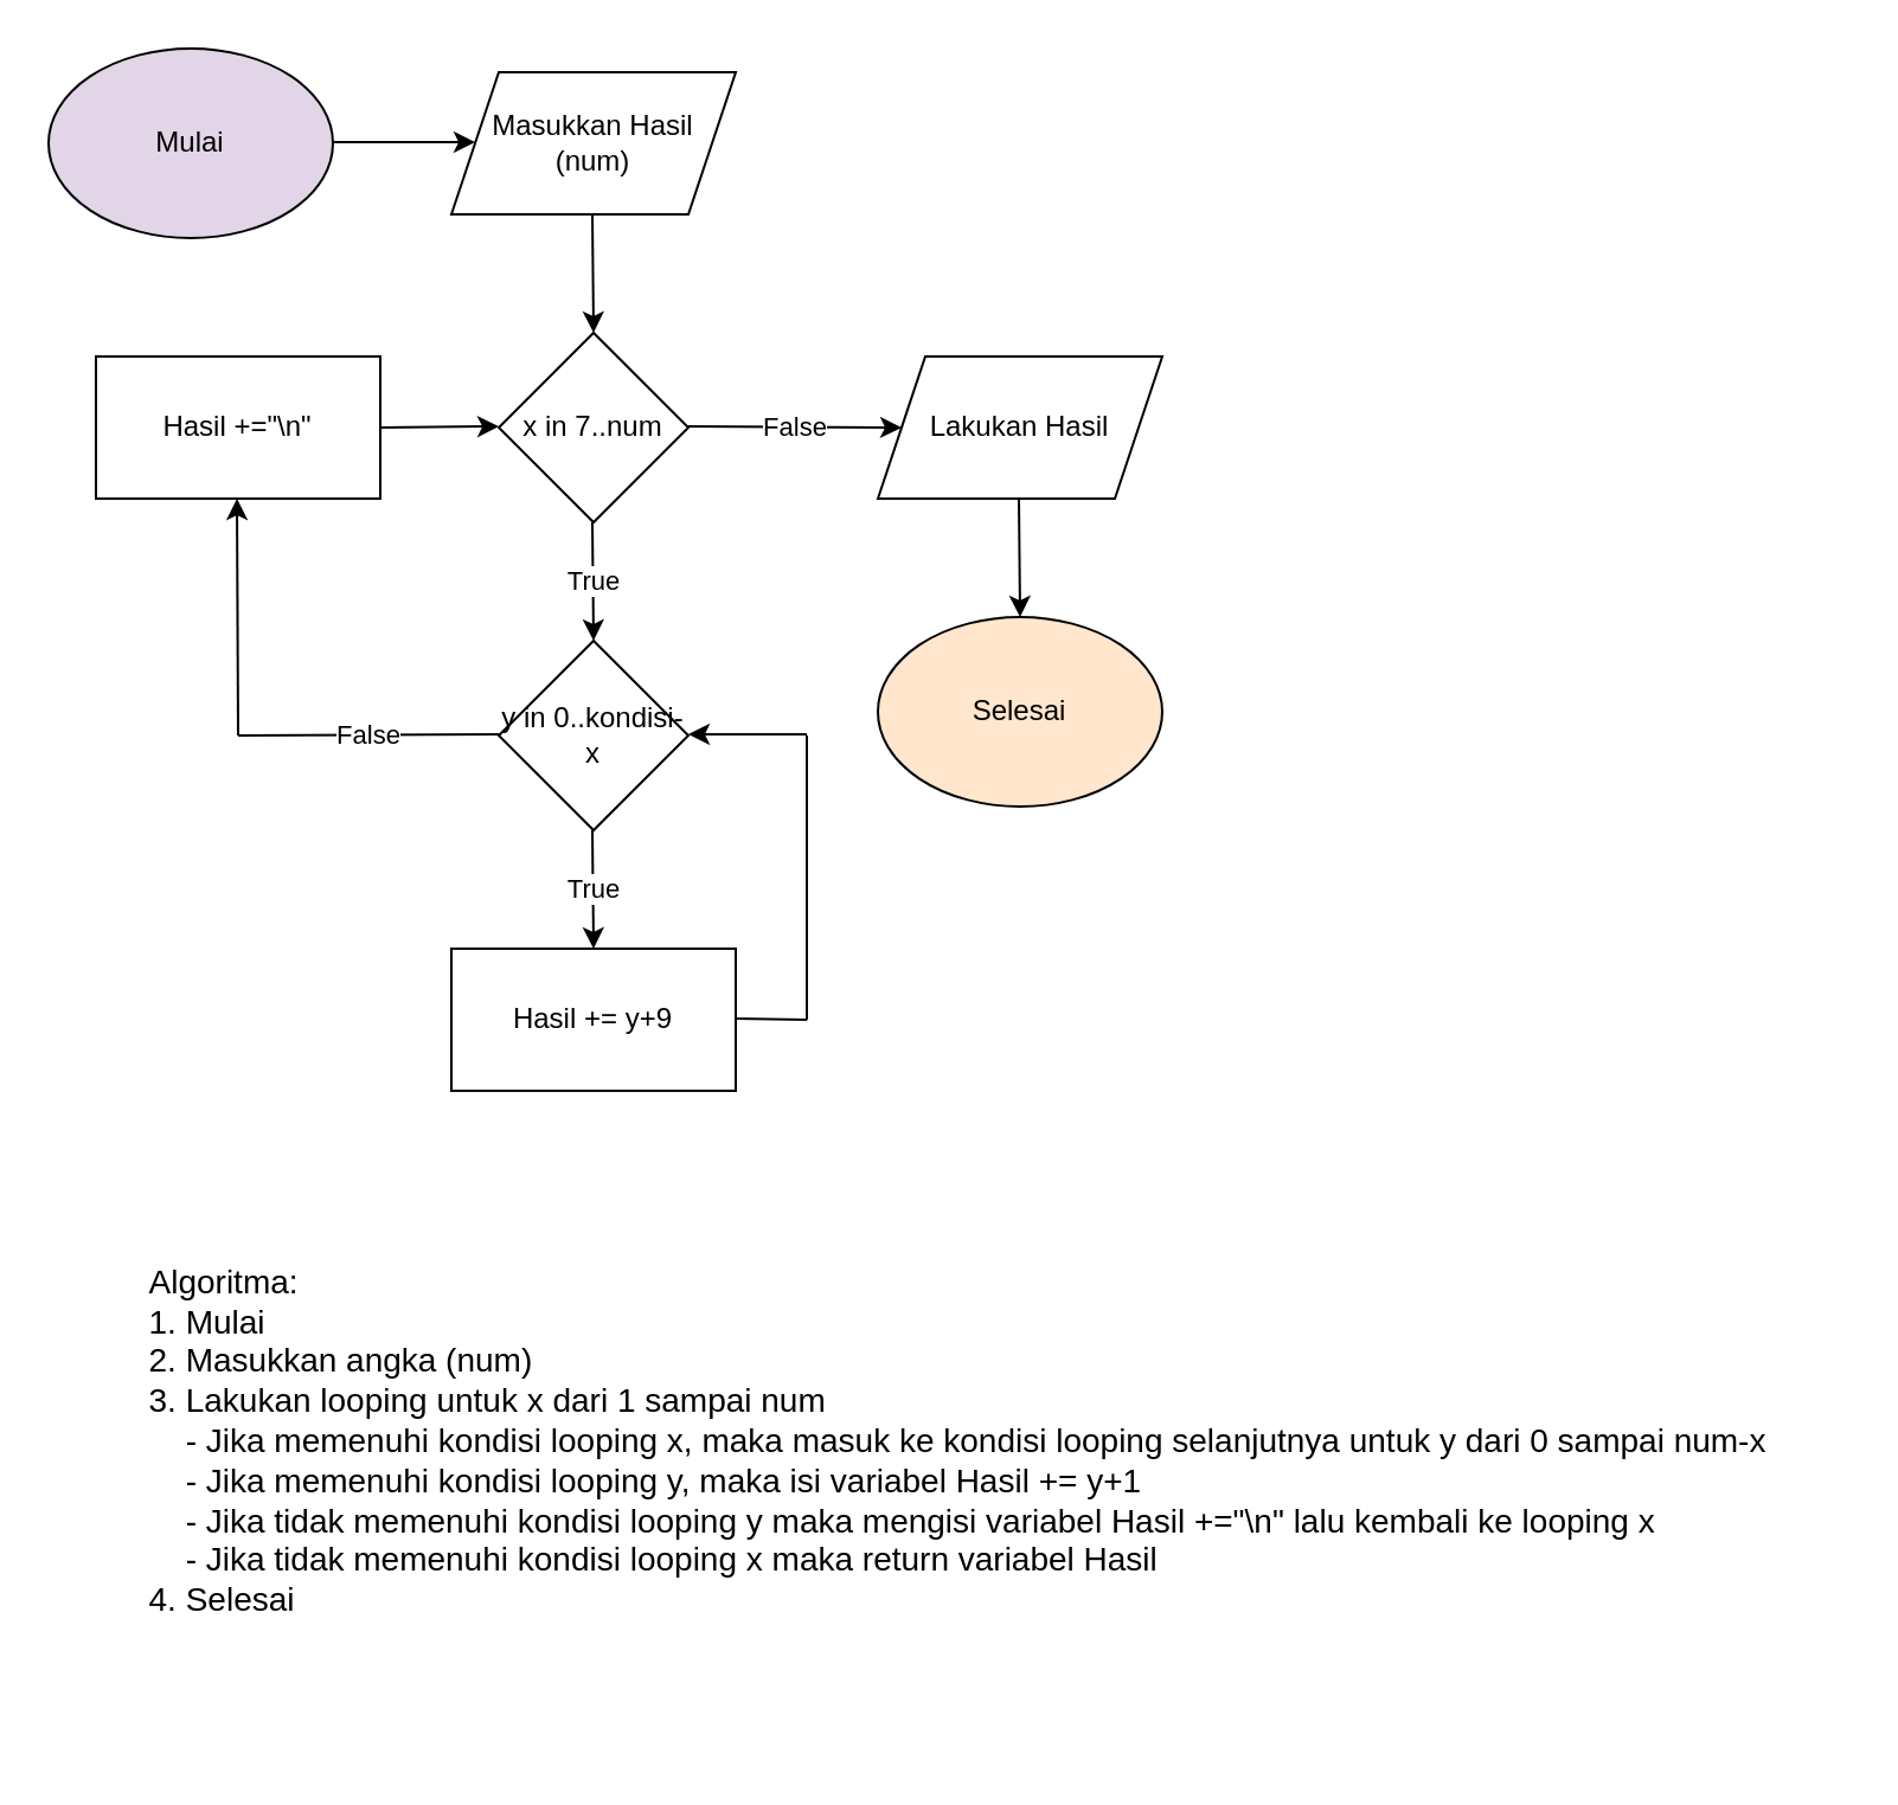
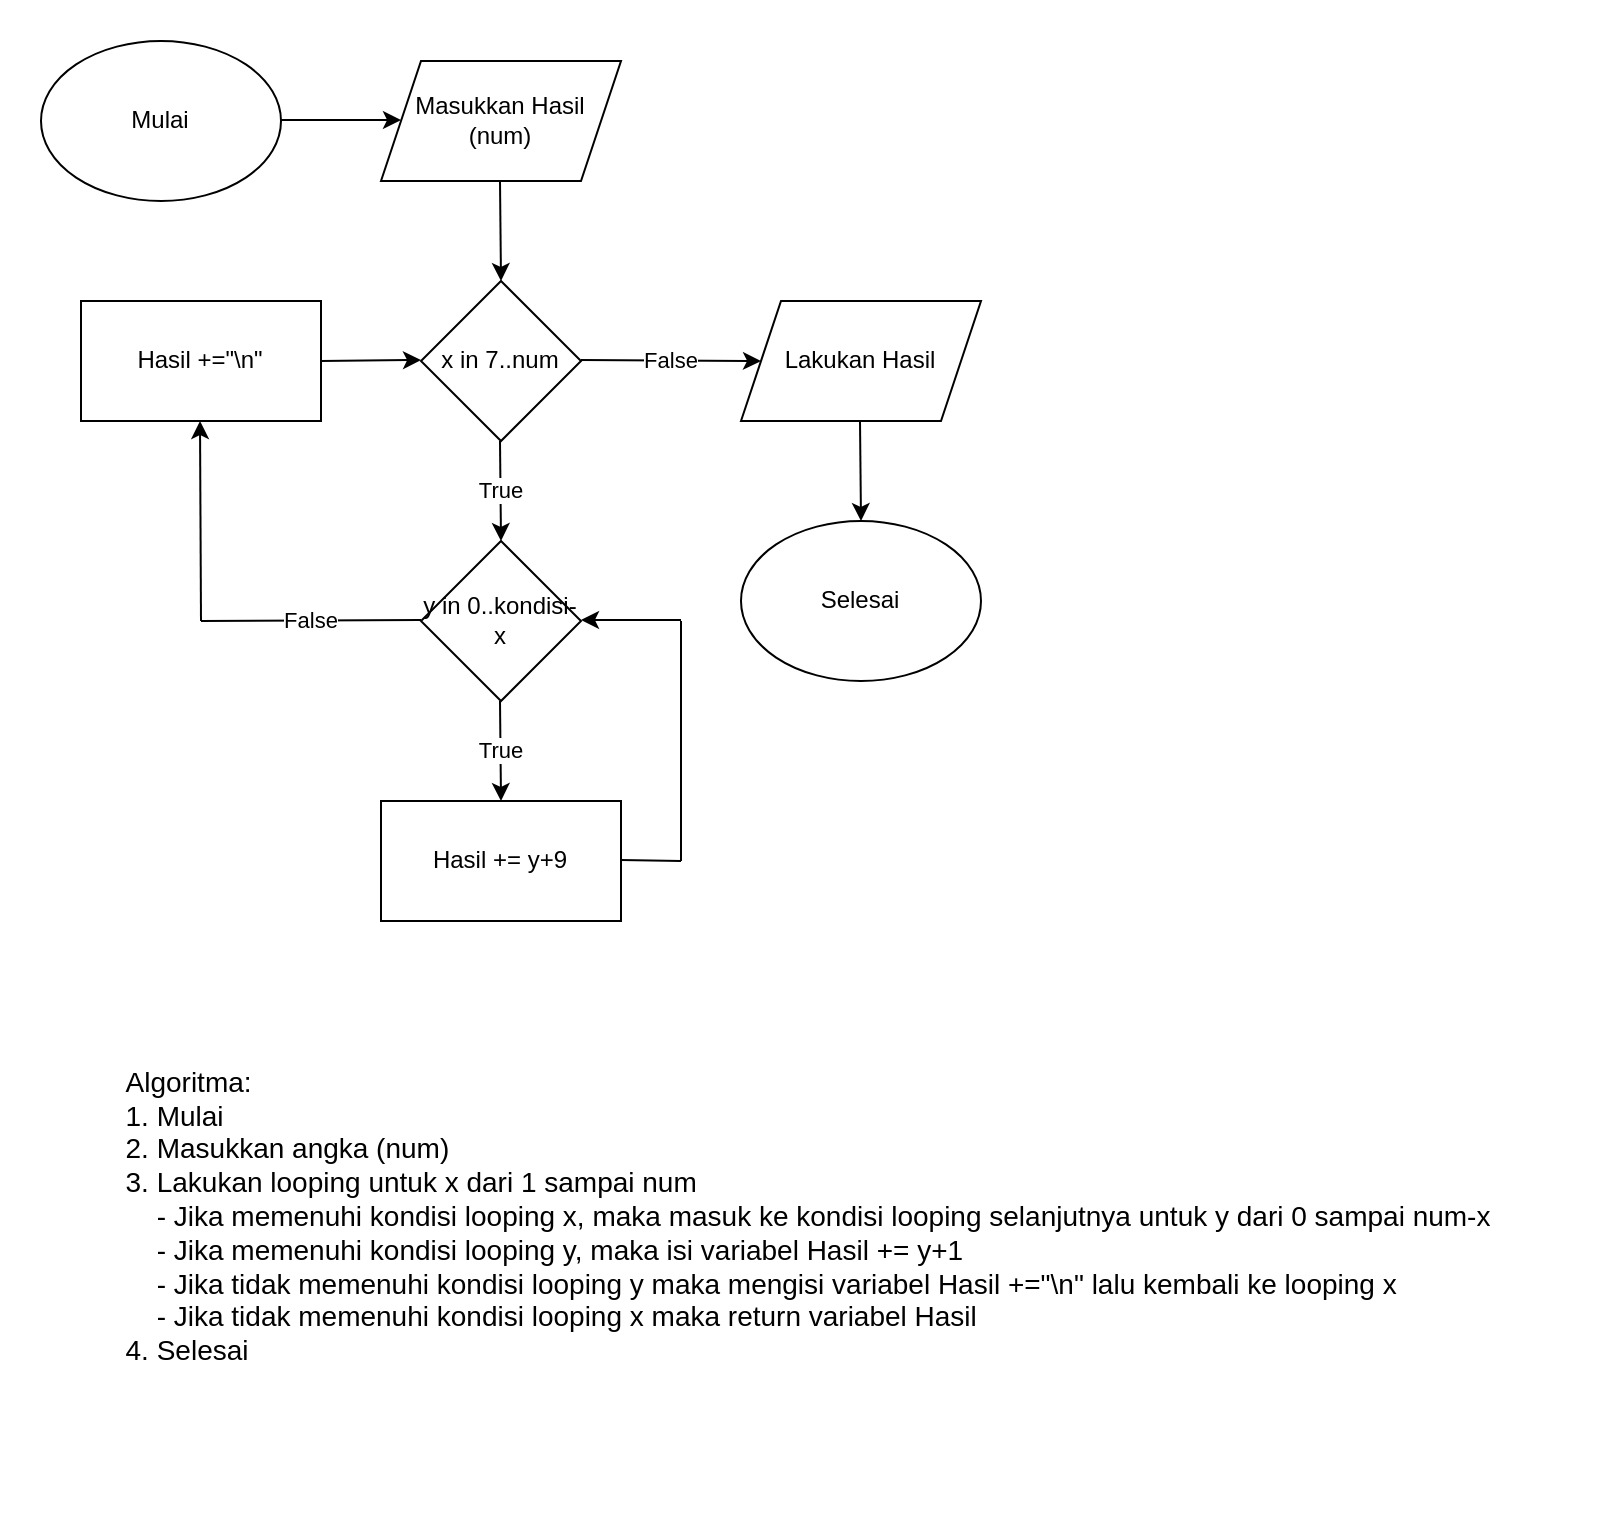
- <mxCell id="2" value="Mulai" style="ellipse;whiteSpace=wrap;html=1;fillColor=#e1d5e7;" parent="1" vertex="1"><mxGeometry x="20" y="20" width="120" height="80" as="geometry" /></mxCell>
+ <mxCell id="2" value="Mulai" style="ellipse;whiteSpace=wrap;html=1;" parent="1" vertex="1"><mxGeometry x="20" y="20" width="120" height="80" as="geometry" /></mxCell>
- <mxCell id="21" value="Selesai" style="ellipse;whiteSpace=wrap;html=1;fillColor=#ffe6cc;" parent="1" vertex="1"><mxGeometry x="370" y="260" width="120" height="80" as="geometry" /></mxCell>
+ <mxCell id="21" value="Selesai" style="ellipse;whiteSpace=wrap;html=1;" parent="1" vertex="1"><mxGeometry x="370" y="260" width="120" height="80" as="geometry" /></mxCell>
